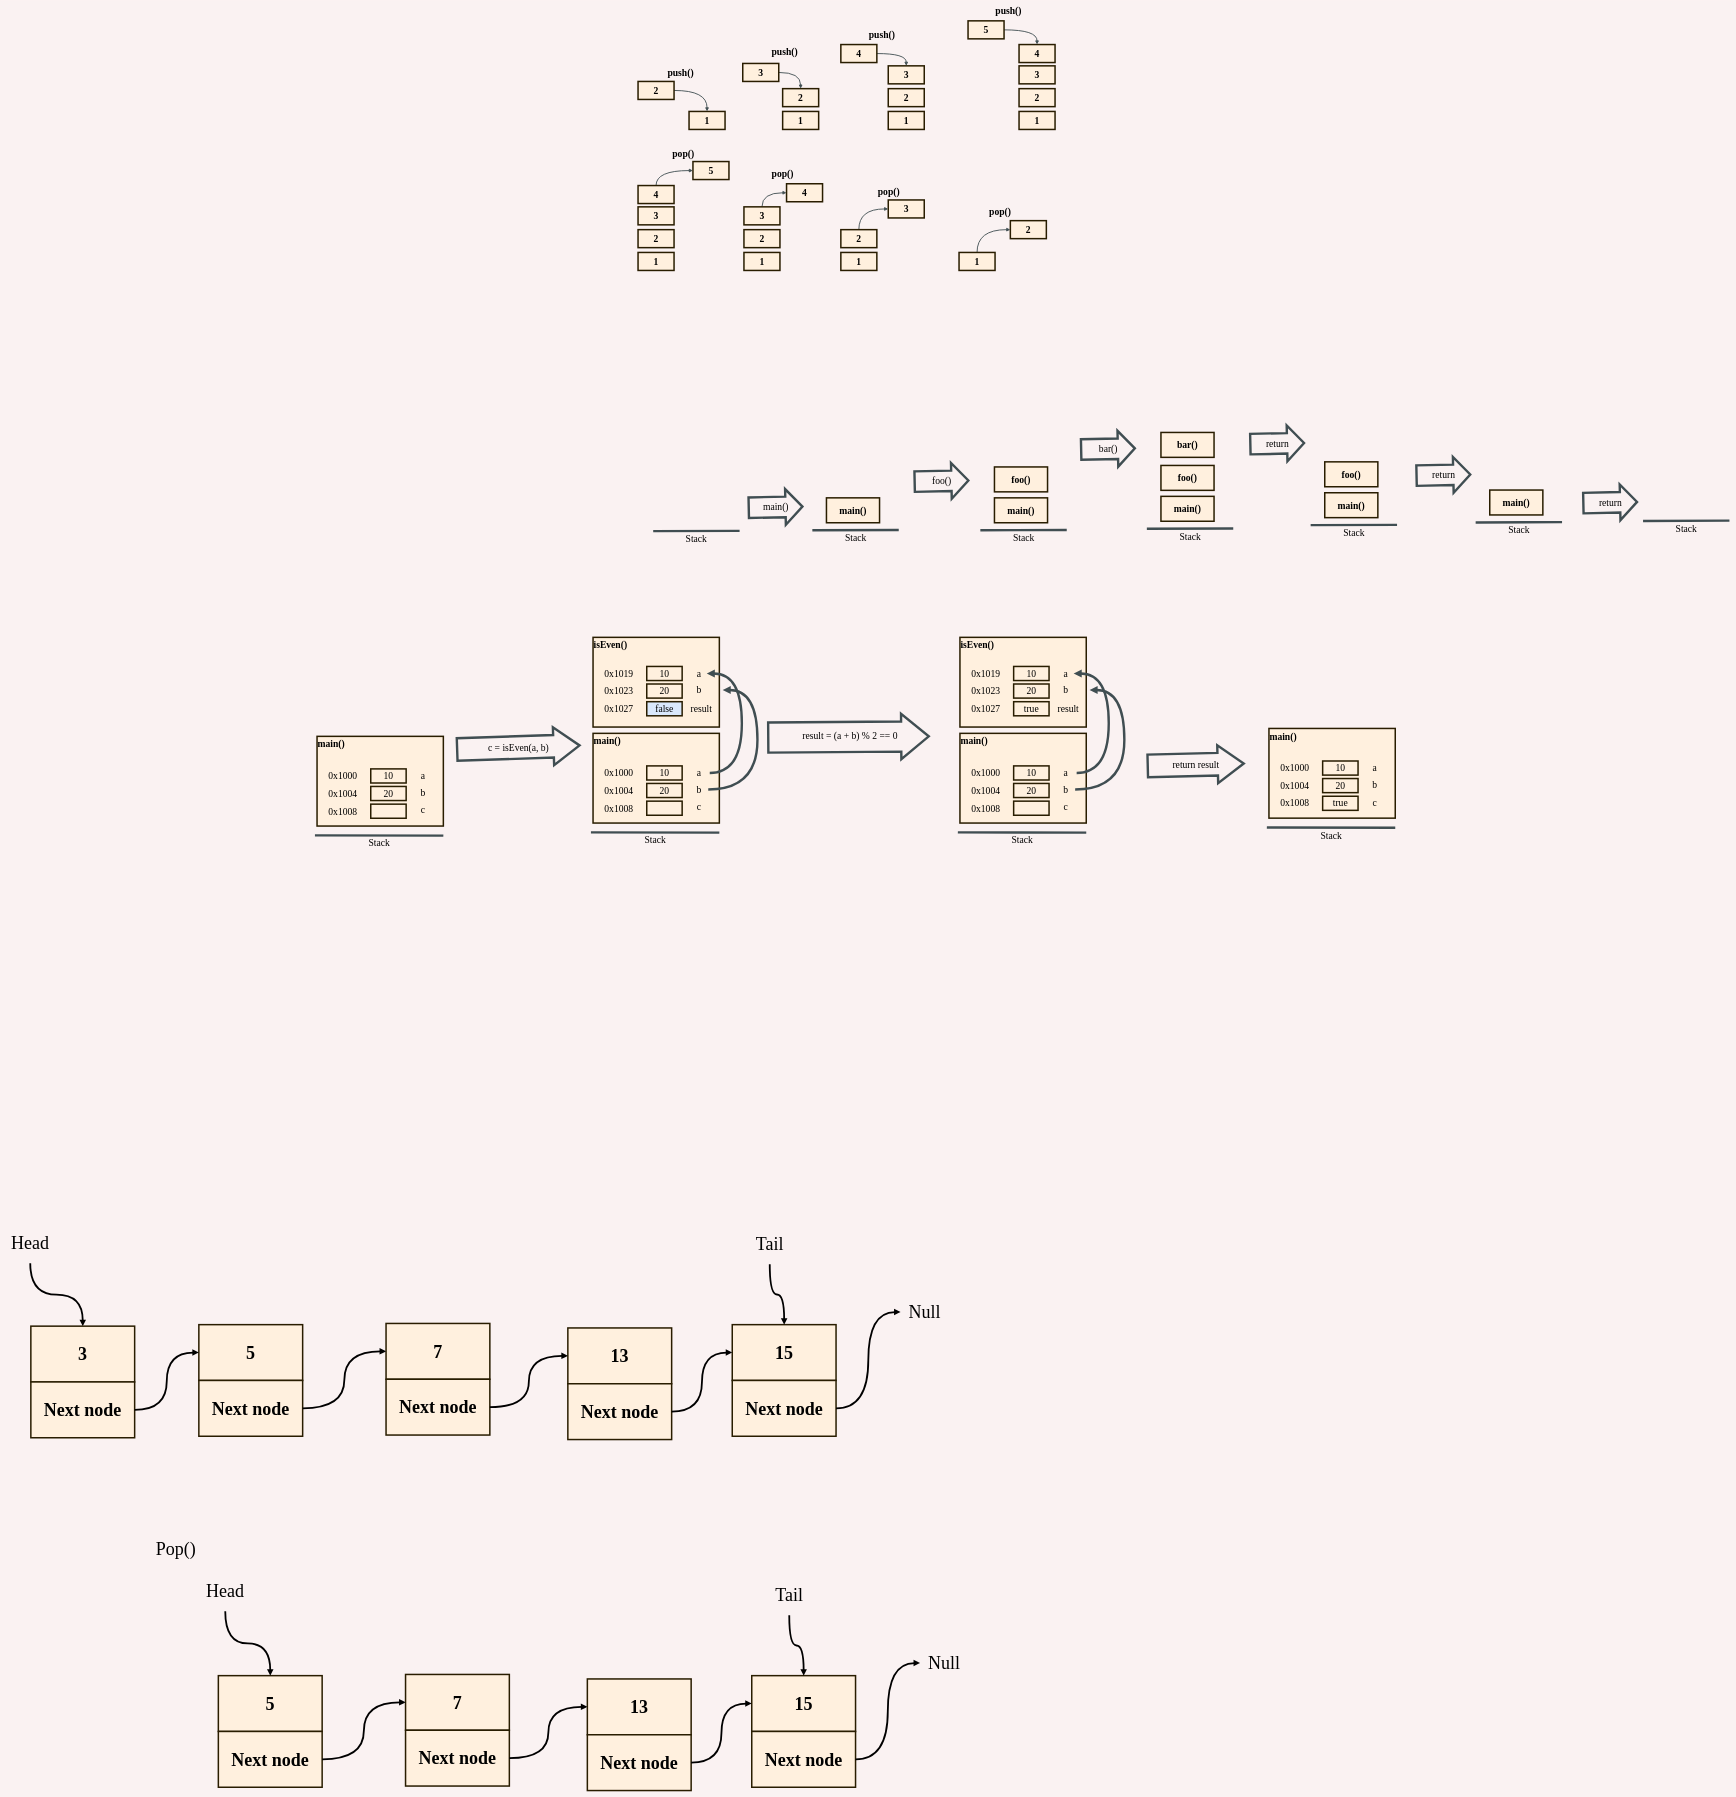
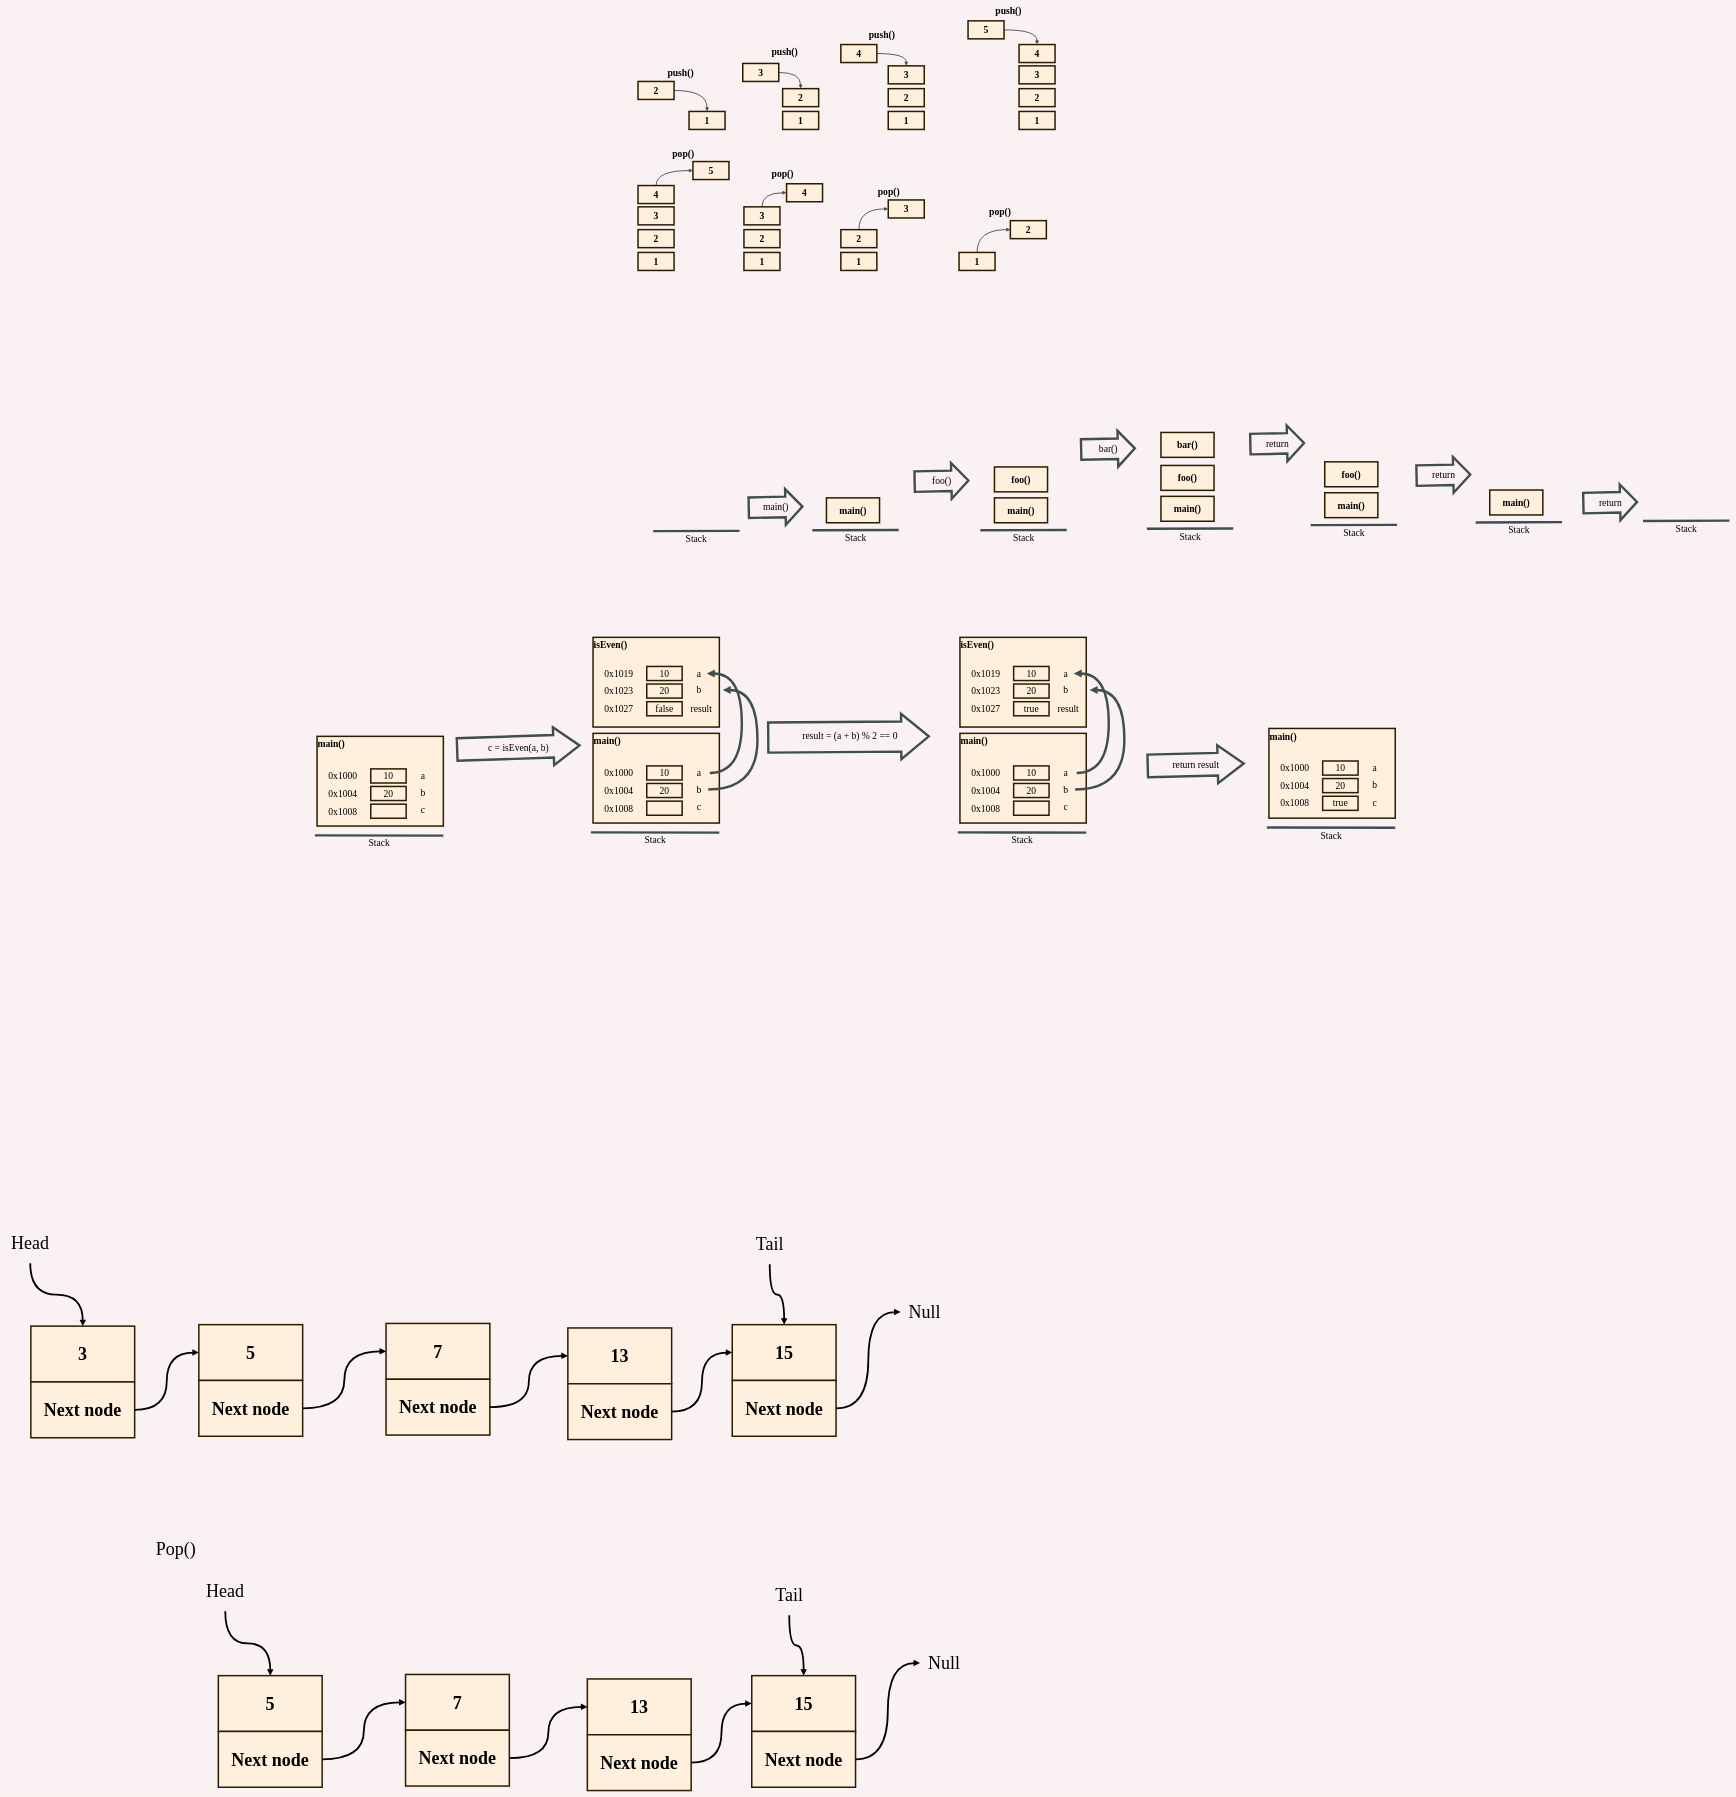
- <mxCell id="88" value="false" style="rounded=0;whiteSpace=wrap;html=1;fontFamily=Lexend Exa;fontSource=https%3A%2F%2Ffonts.googleapis.com%2Fcss%3Ffamily%3DLexend%2BExa;fontSize=32;strokeColor=#291D00;strokeWidth=5;fillColor=#dae8fc;" parent="1" vertex="1"><mxGeometry x="2155" y="2338.5" width="118" height="47" as="geometry" /></mxCell>
+ <mxCell id="88" value="false" style="rounded=0;whiteSpace=wrap;html=1;fontFamily=Lexend Exa;fontSource=https%3A%2F%2Ffonts.googleapis.com%2Fcss%3Ffamily%3DLexend%2BExa;fontSize=32;strokeColor=#291D00;strokeWidth=5;fillColor=#FFF0DE;" parent="1" vertex="1"><mxGeometry x="2155" y="2338.5" width="118" height="47" as="geometry" /></mxCell>
